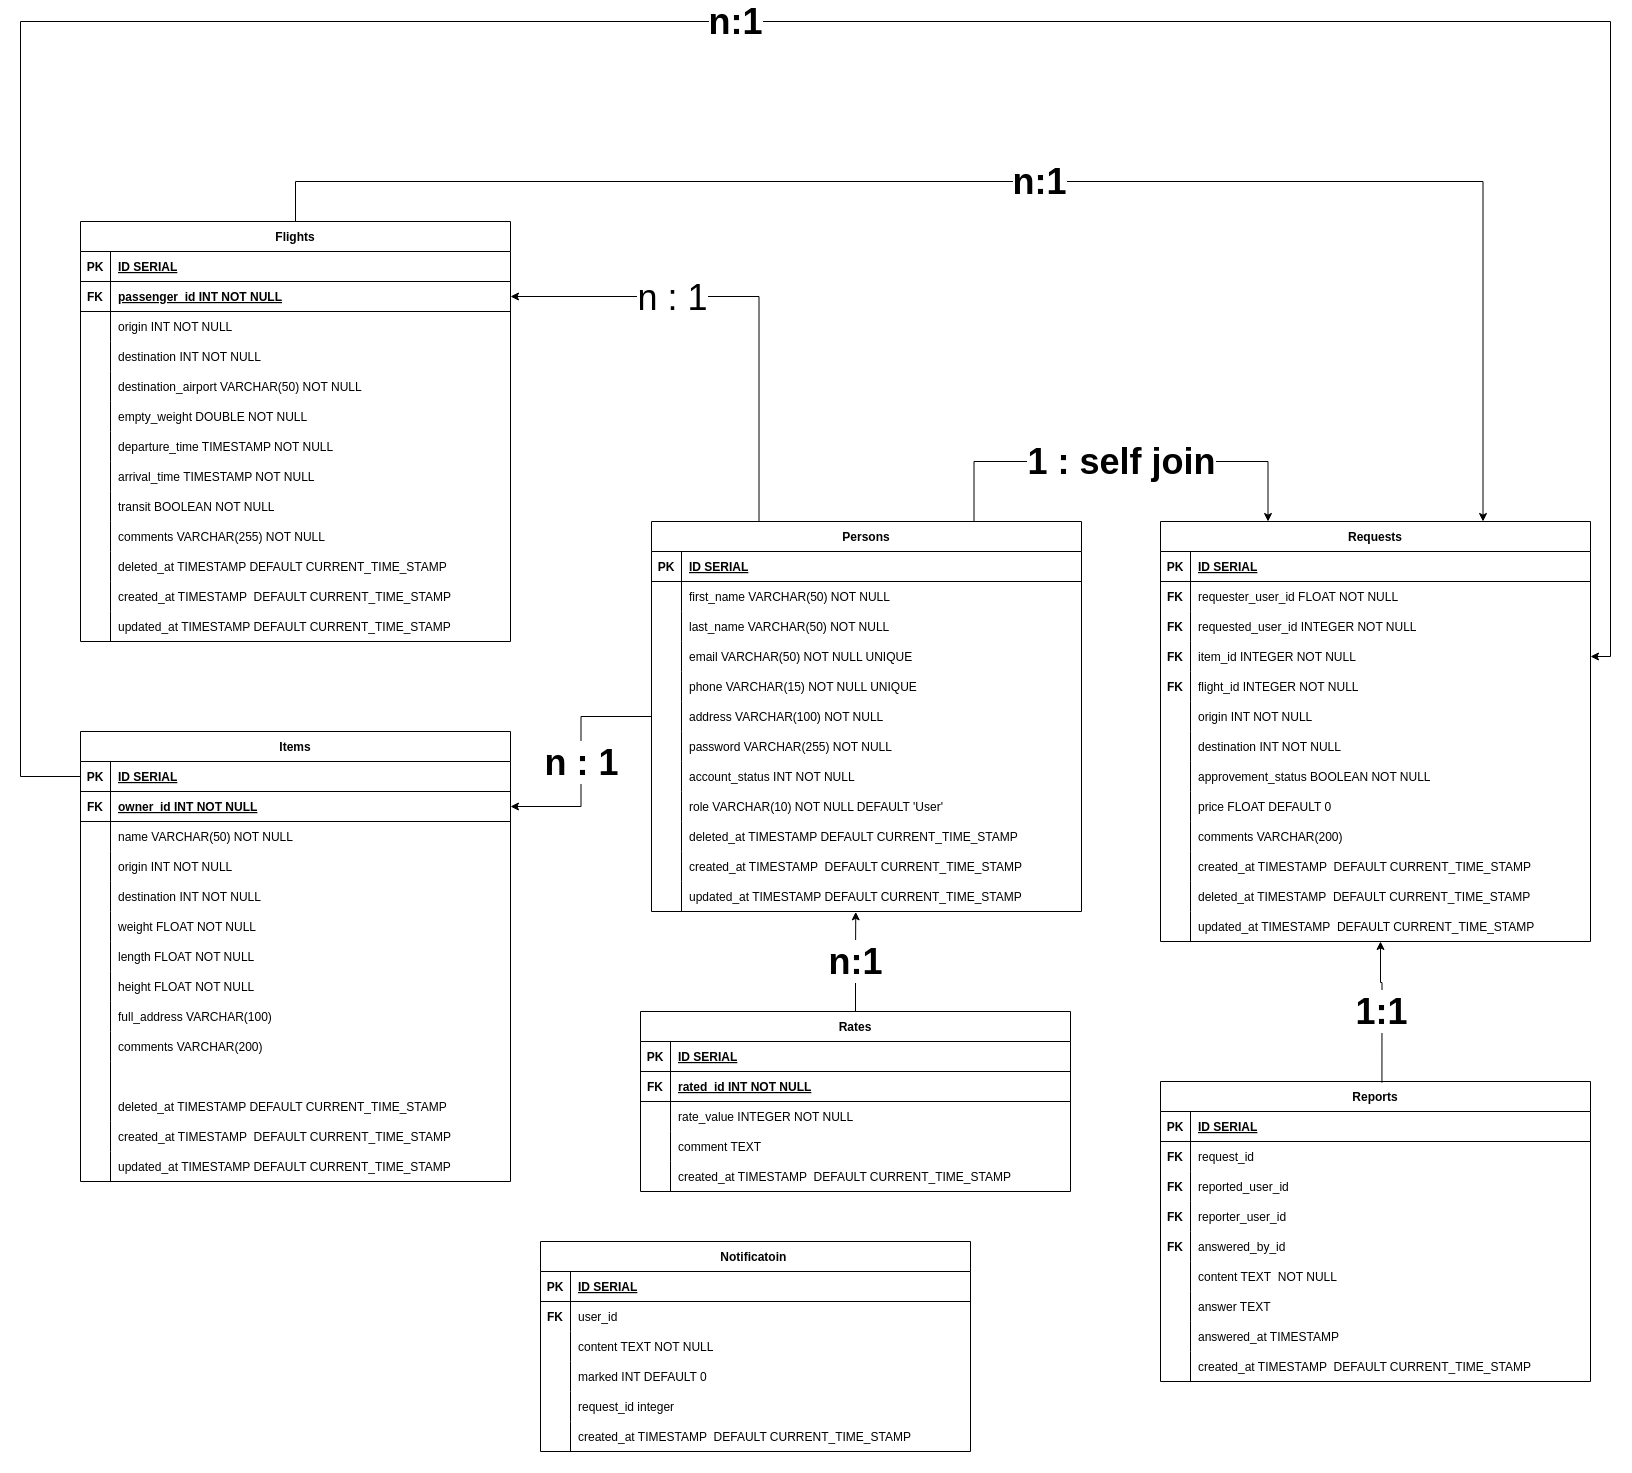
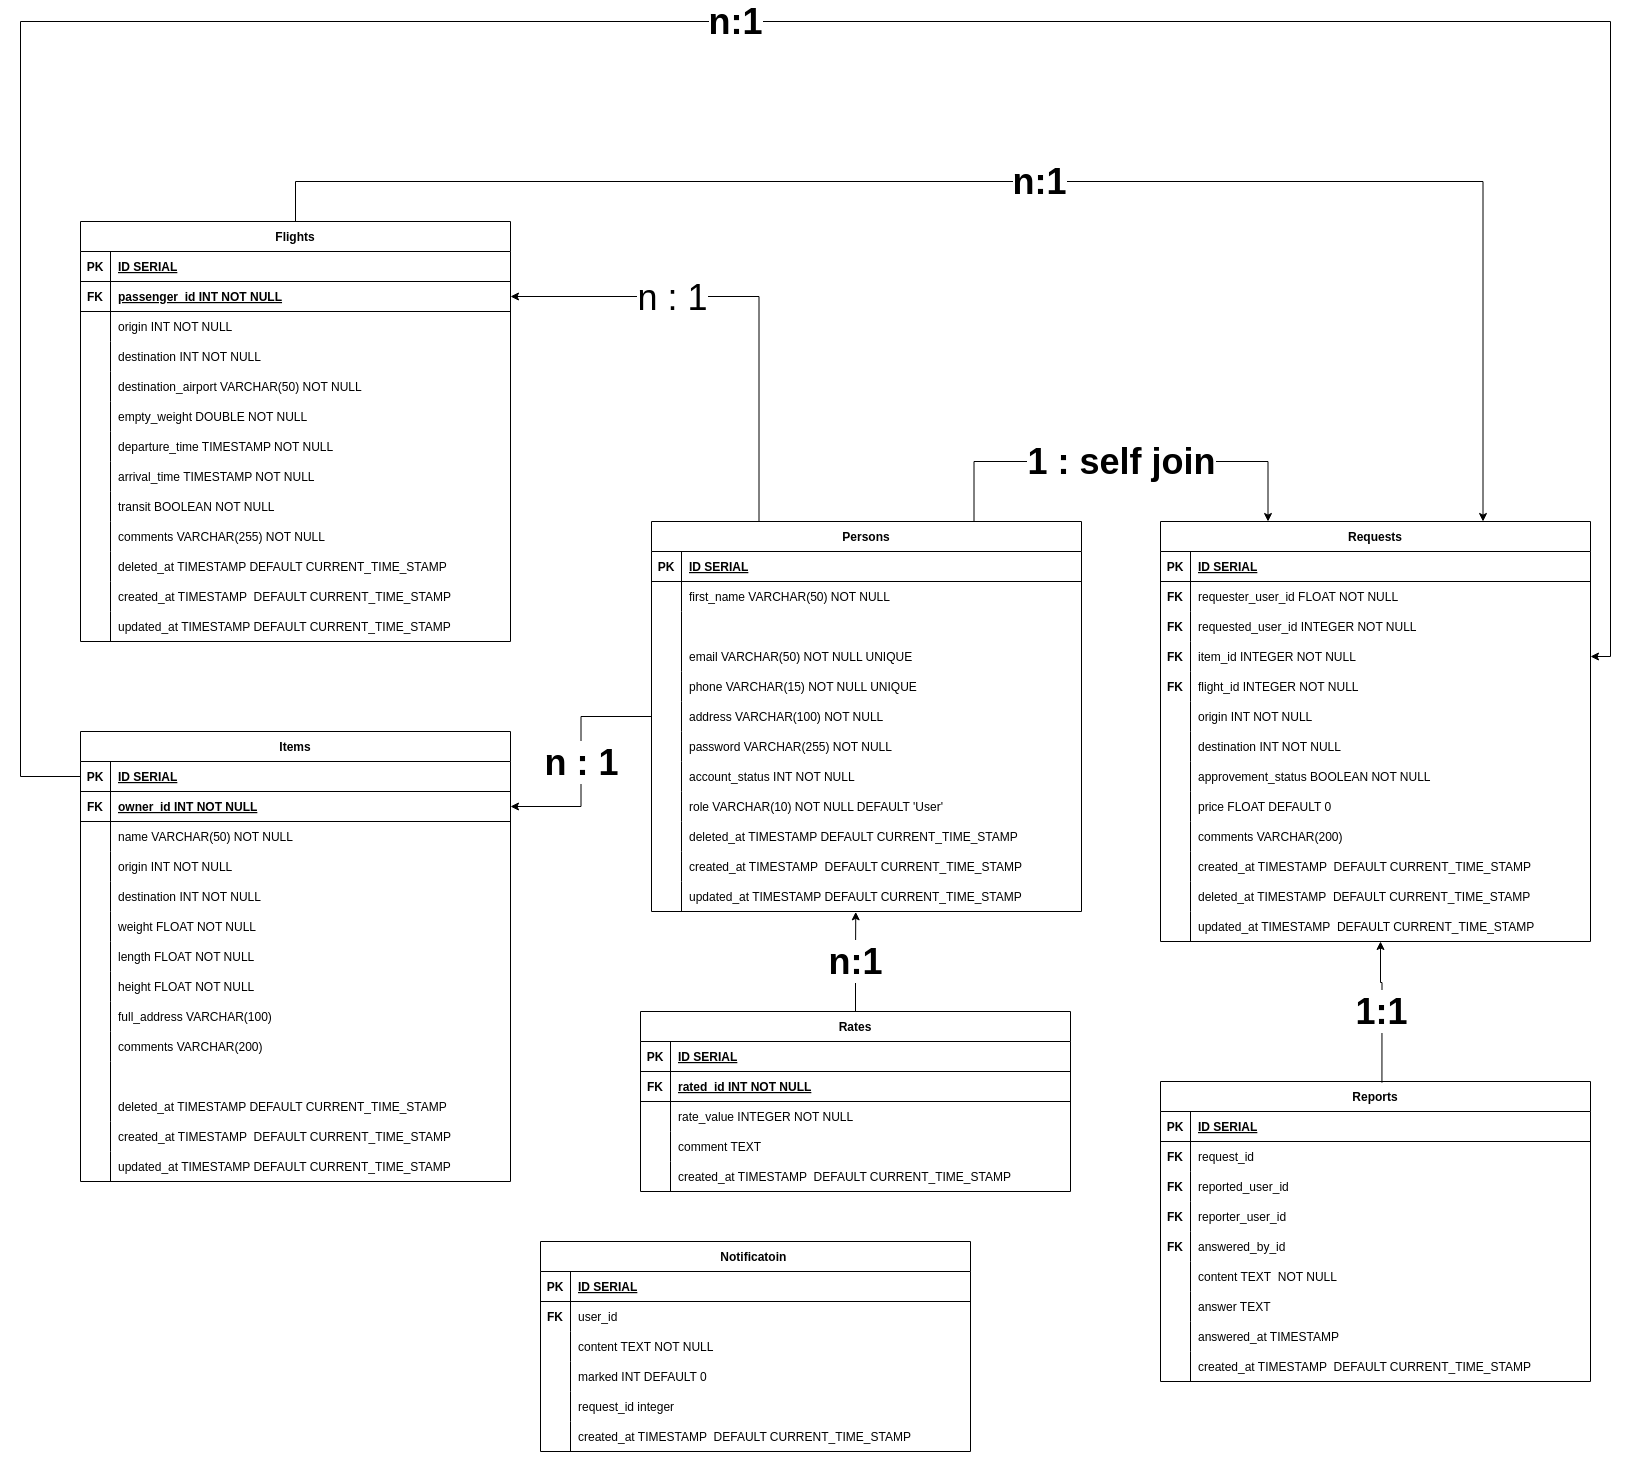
- <mxCell id="98" value="last_name VARCHAR(50) NOT NULL" style="shape=partialRectangle;overflow=hidden;connectable=0;fillColor=none;top=0;left=0;bottom=0;right=0;align=left;spacingLeft=6;" vertex="1" parent="96"><mxGeometry x="30" width="400" height="30" as="geometry"><mxRectangle width="400" height="30" as="alternateBounds" /></mxGeometry></mxCell>
